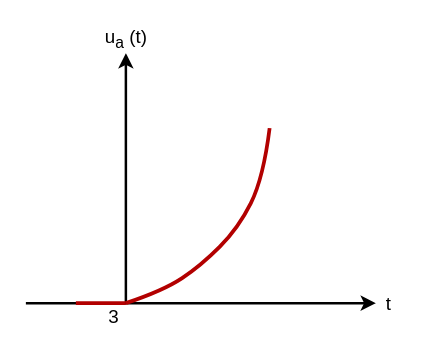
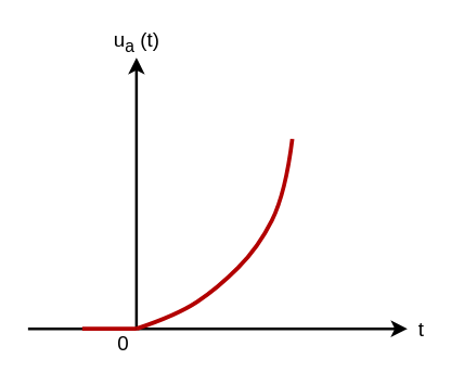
- <mxCell id="5" value="&lt;font style=&quot;font-size: 15px&quot;&gt;3&lt;/font&gt;" style="text;html=1;align=center;verticalAlign=middle;resizable=0;points=[];autosize=1;" vertex="1" parent="1"><mxGeometry x="80" y="242" width="20" height="20" as="geometry" /></mxCell>
+ <mxCell id="5" value="&lt;font style=&quot;font-size: 15px&quot;&gt;0&lt;/font&gt;" style="text;html=1;align=center;verticalAlign=middle;resizable=0;points=[];autosize=1;" vertex="1" parent="1"><mxGeometry x="80" y="242" width="20" height="20" as="geometry" /></mxCell>
